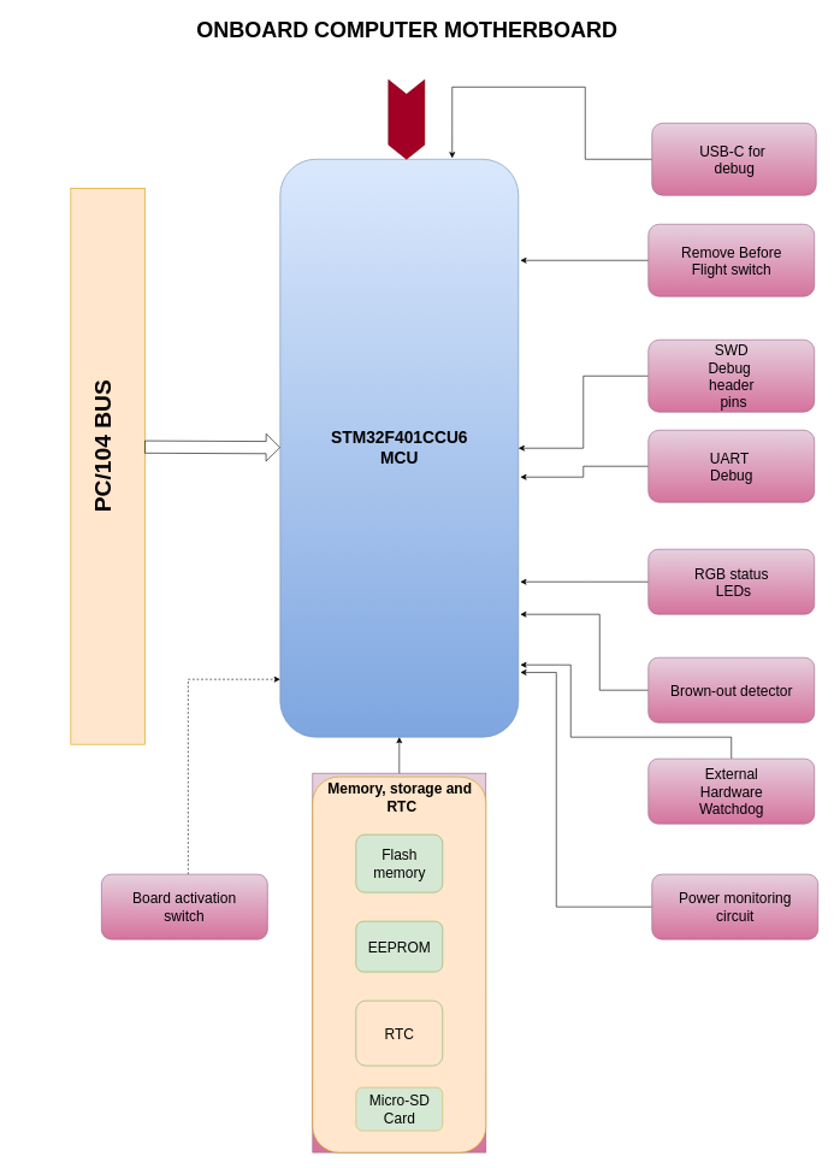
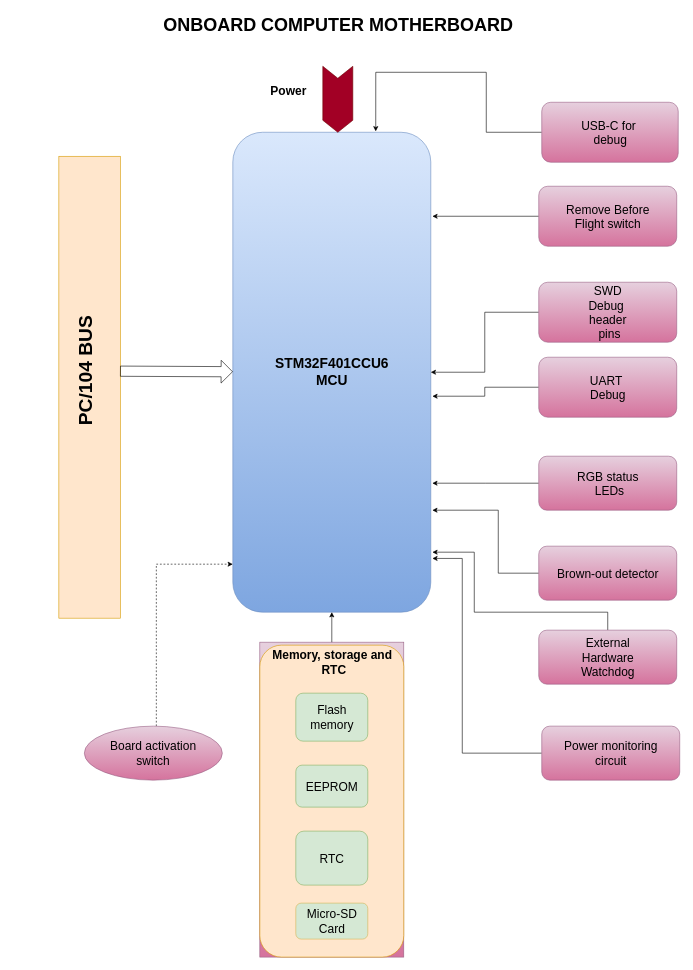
+ <mxCell id="13" value="Power" style="text;strokeColor=none;fillColor=none;html=1;fontSize=20;fontStyle=1;verticalAlign=middle;align=center;" vertex="1" parent="1"><mxGeometry x="430" y="130" width="100" height="40" as="geometry" /></mxCell>
- <mxCell id="35" value="Board activation&lt;br&gt;switch" style="rounded=1;whiteSpace=wrap;html=1;fontSize=20;fillColor=#e6d0de;strokeColor=#996185;gradientColor=#d5739d;" vertex="1" parent="1"><mxGeometry x="140" y="1210" width="230" height="90" as="geometry" /></mxCell>
+ <mxCell id="35" value="Board activation&lt;br&gt;switch" style="ellipse;whiteSpace=wrap;html=1;fontSize=20;fillColor=#e6d0de;strokeColor=#996185;gradientColor=#d5739d;" vertex="1" parent="1"><mxGeometry x="140" y="1210" width="230" height="90" as="geometry" /></mxCell>
- <mxCell id="27" value="RTC" style="rounded=1;whiteSpace=wrap;html=1;fontSize=20;fillColor=#ffe6cc;strokeColor=#82b366;" vertex="1" parent="23"><mxGeometry x="60" y="315" width="120" height="90" as="geometry" /></mxCell>
+ <mxCell id="27" value="RTC" style="rounded=1;whiteSpace=wrap;html=1;fontSize=20;fillColor=#d5e8d4;strokeColor=#82b366;" vertex="1" parent="23"><mxGeometry x="60" y="315" width="120" height="90" as="geometry" /></mxCell>
